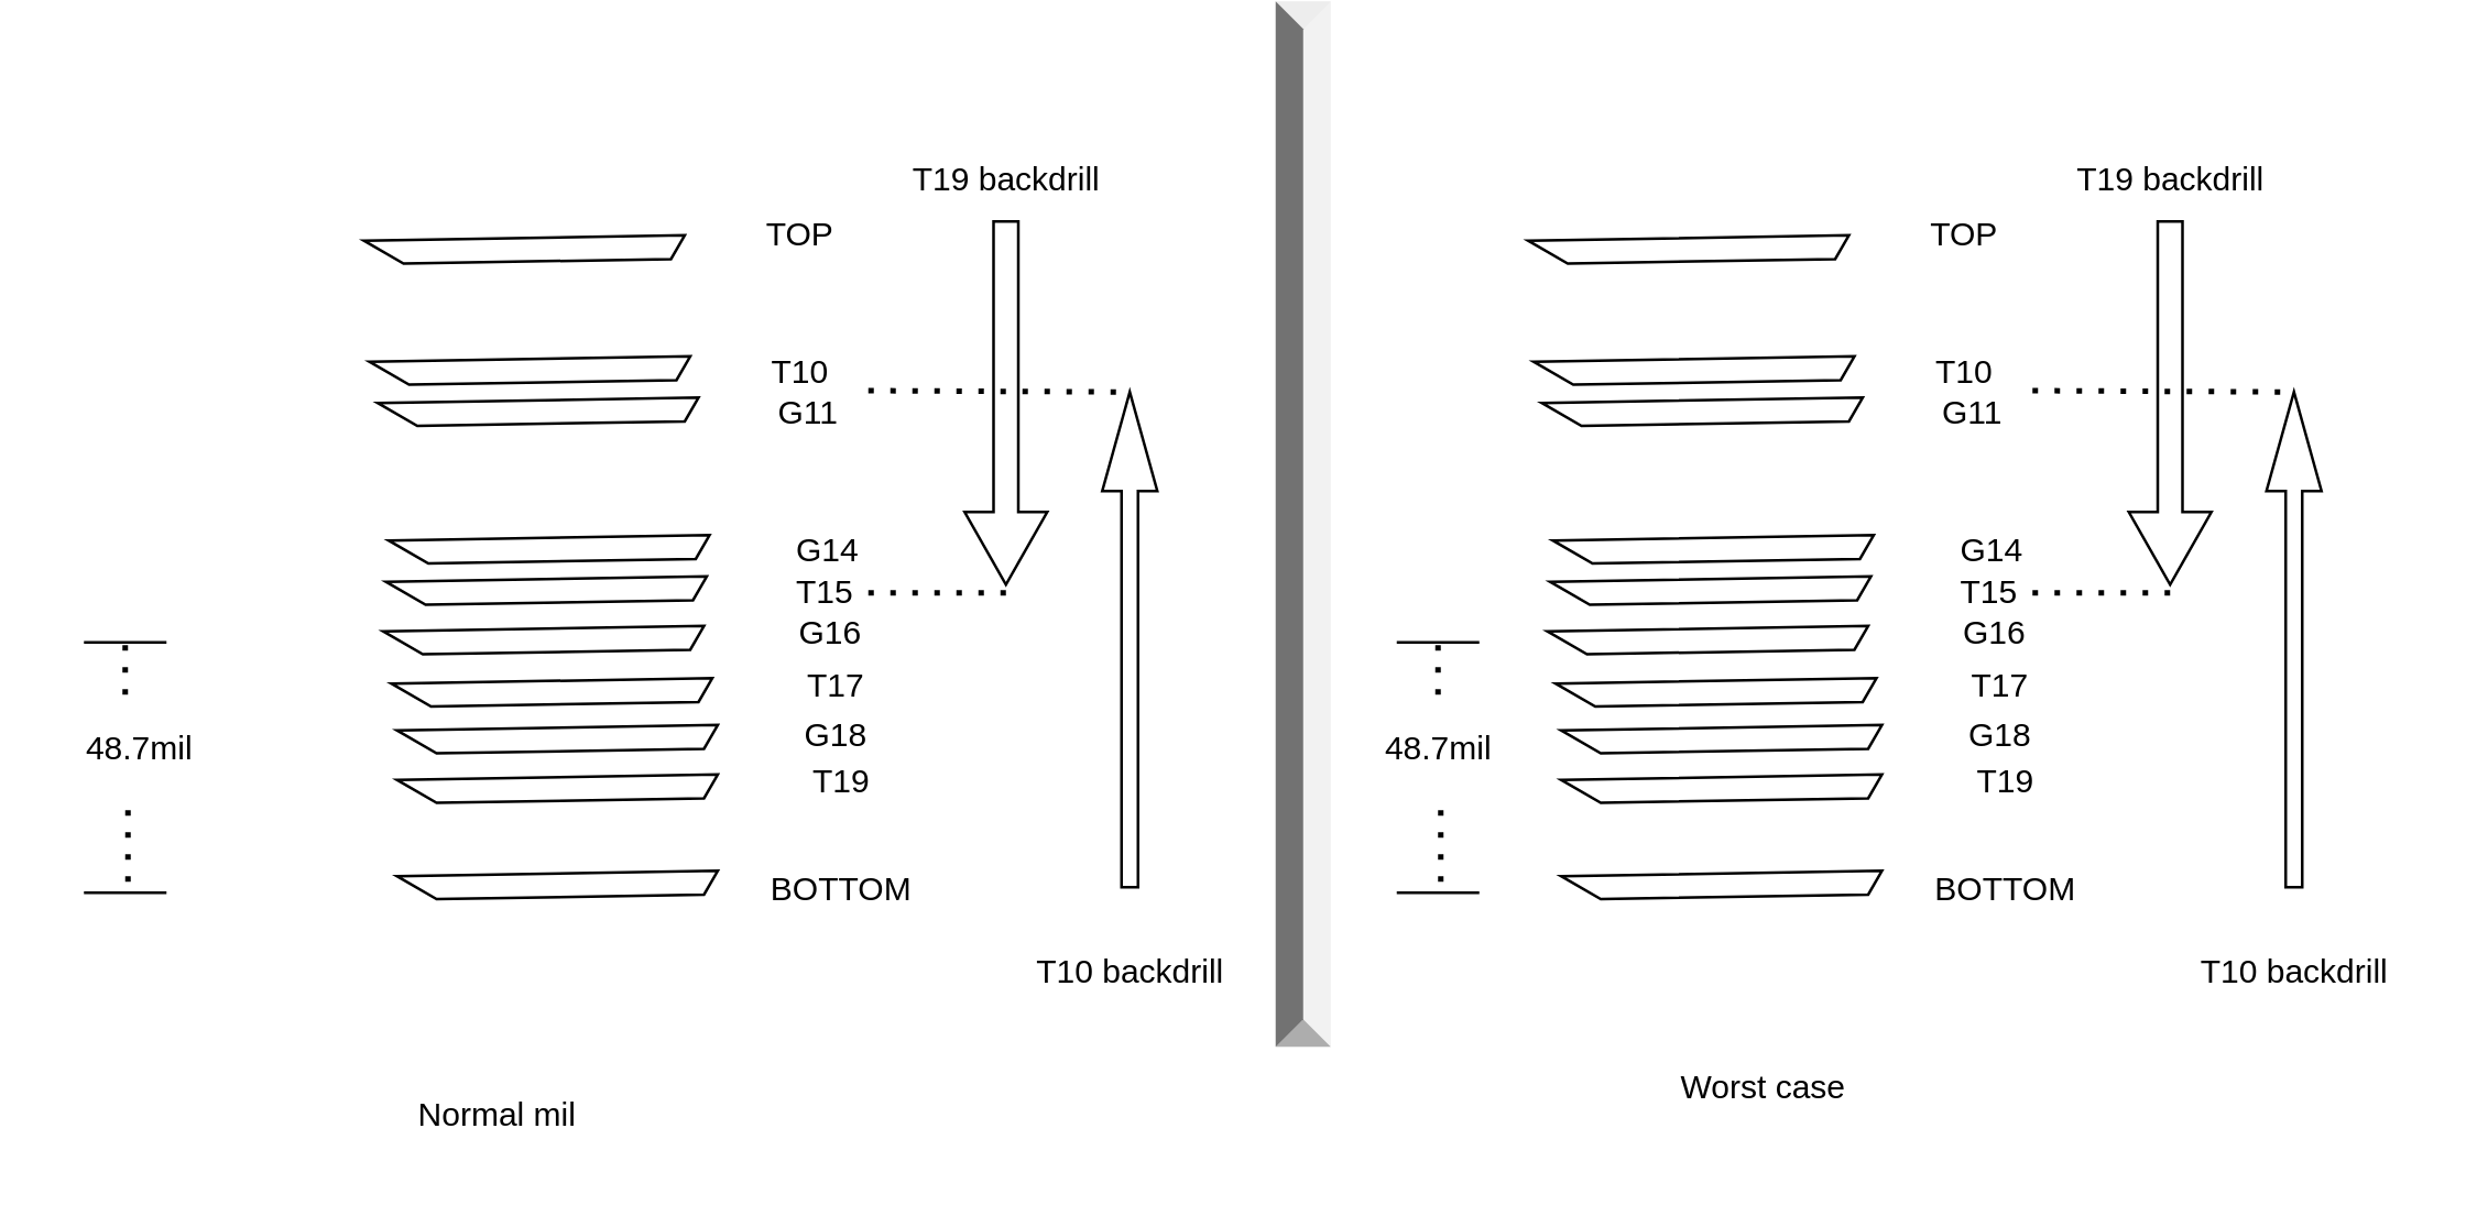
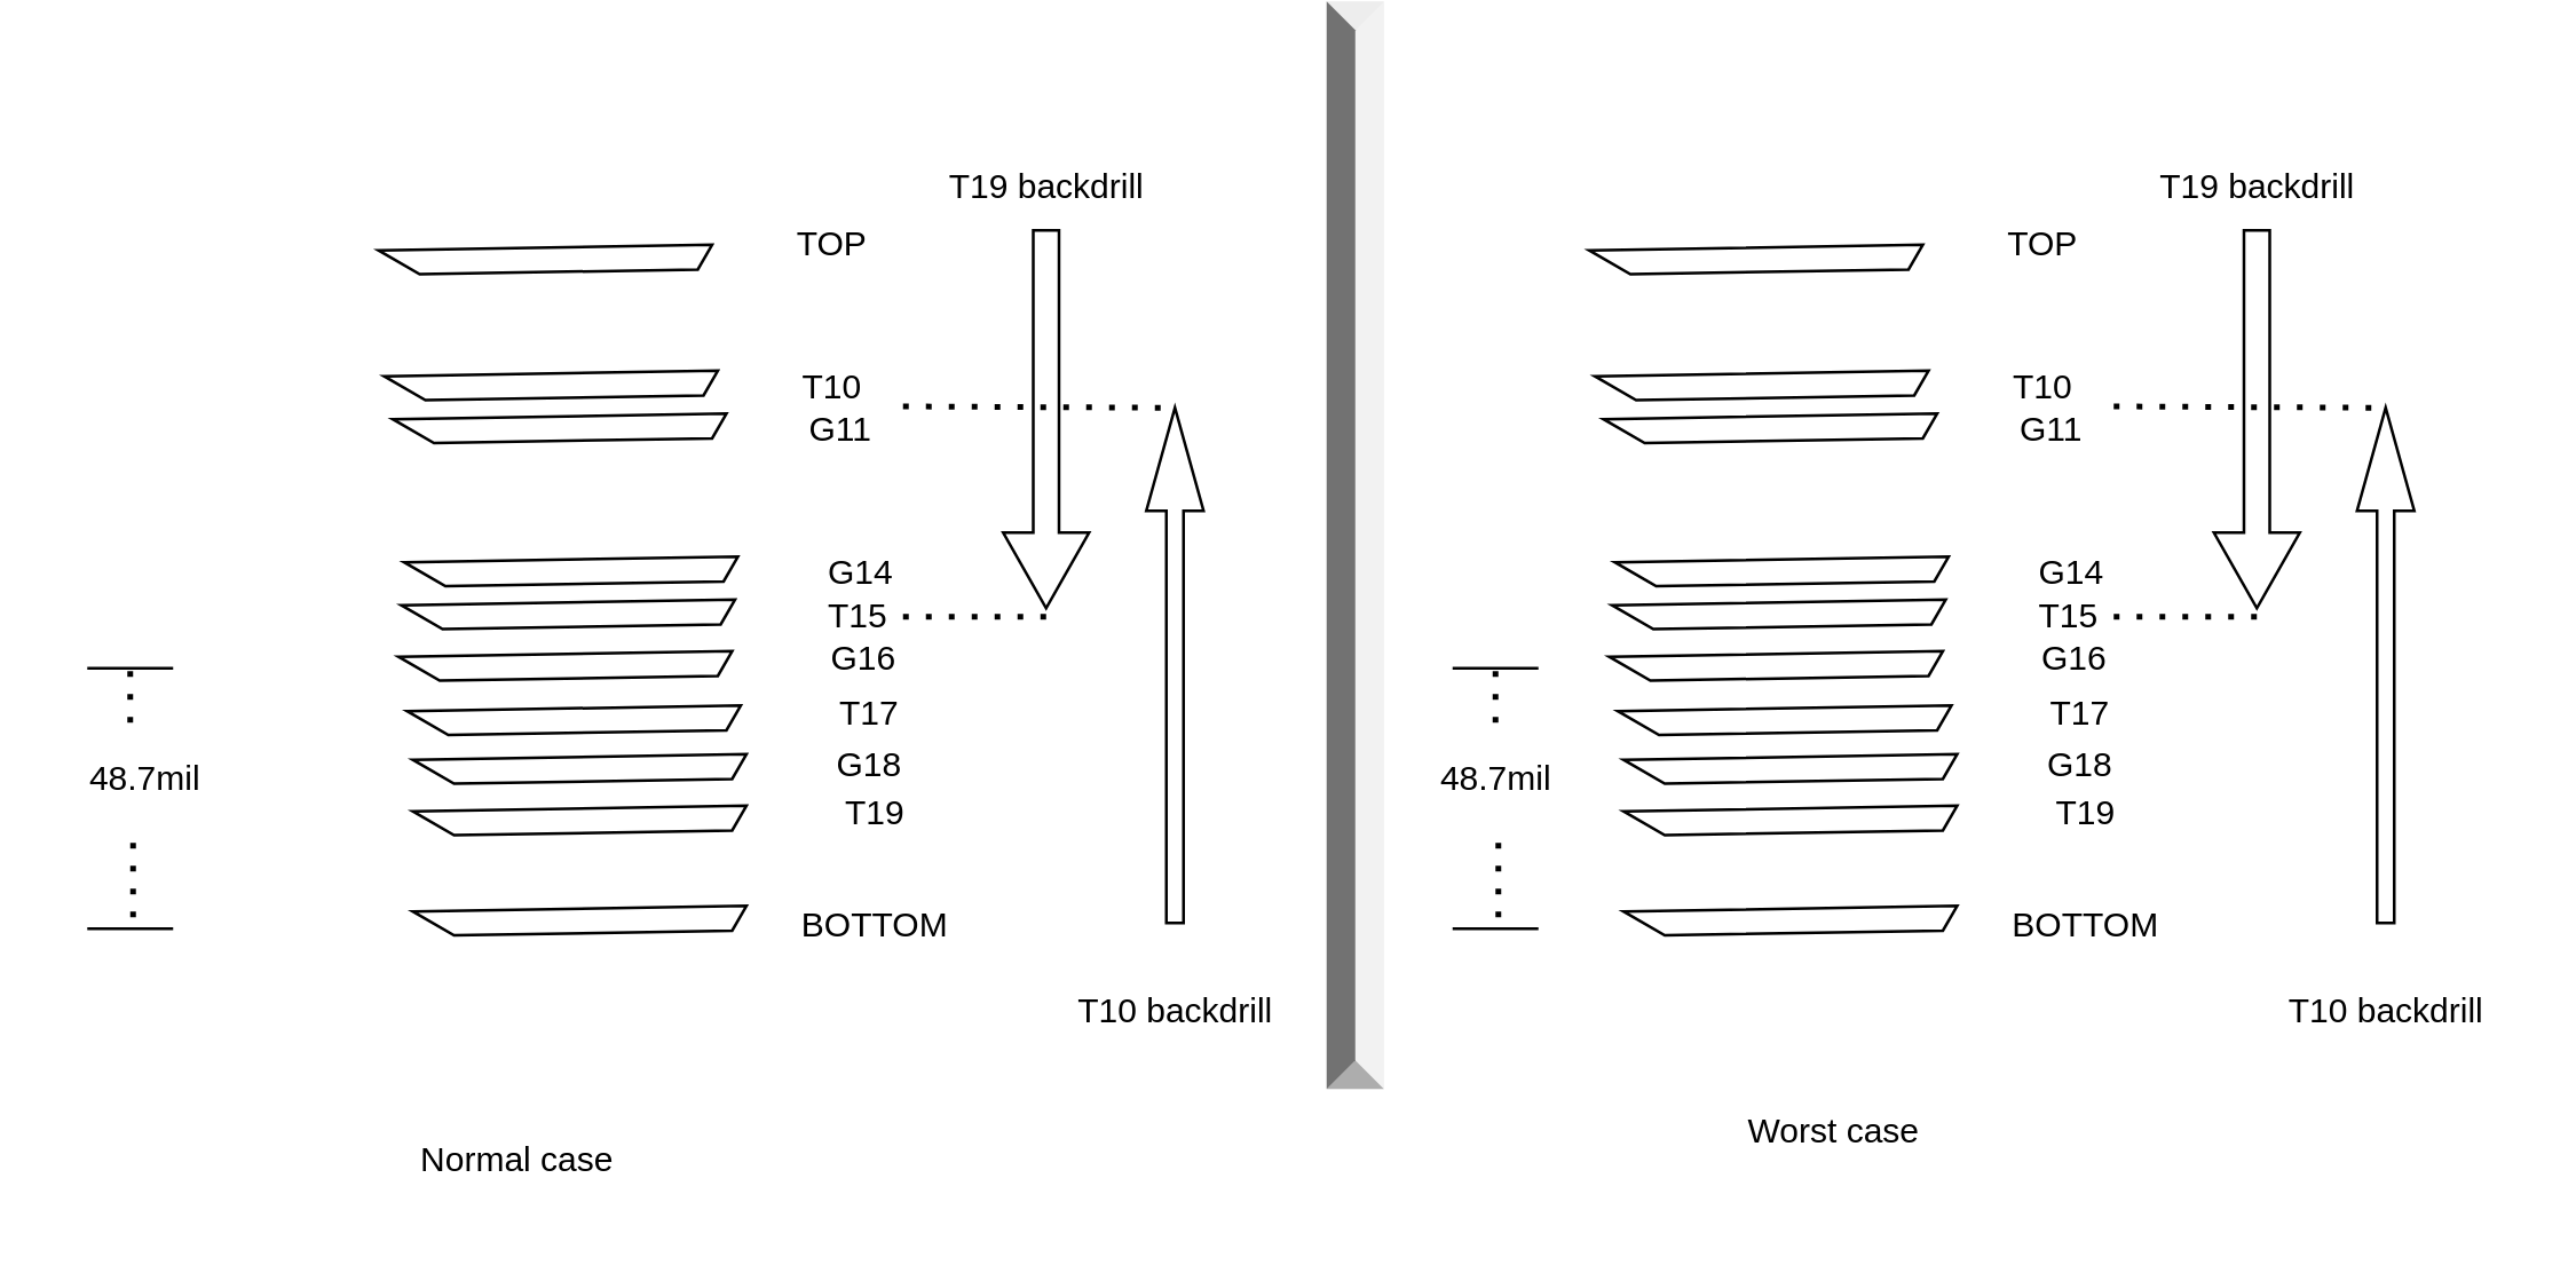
- <mxCell id="33" value="Normal mil" style="text;html=1;align=center;verticalAlign=middle;resizable=0;points=[];autosize=1;strokeColor=none;fillColor=none;" vertex="1" parent="1"><mxGeometry x="135" y="360" width="90" height="30" as="geometry" /></mxCell>
+ <mxCell id="33" value="Normal case" style="text;html=1;align=center;verticalAlign=middle;resizable=0;points=[];autosize=1;strokeColor=none;fillColor=none;" vertex="1" parent="1"><mxGeometry x="135" y="360" width="90" height="30" as="geometry" /></mxCell>
